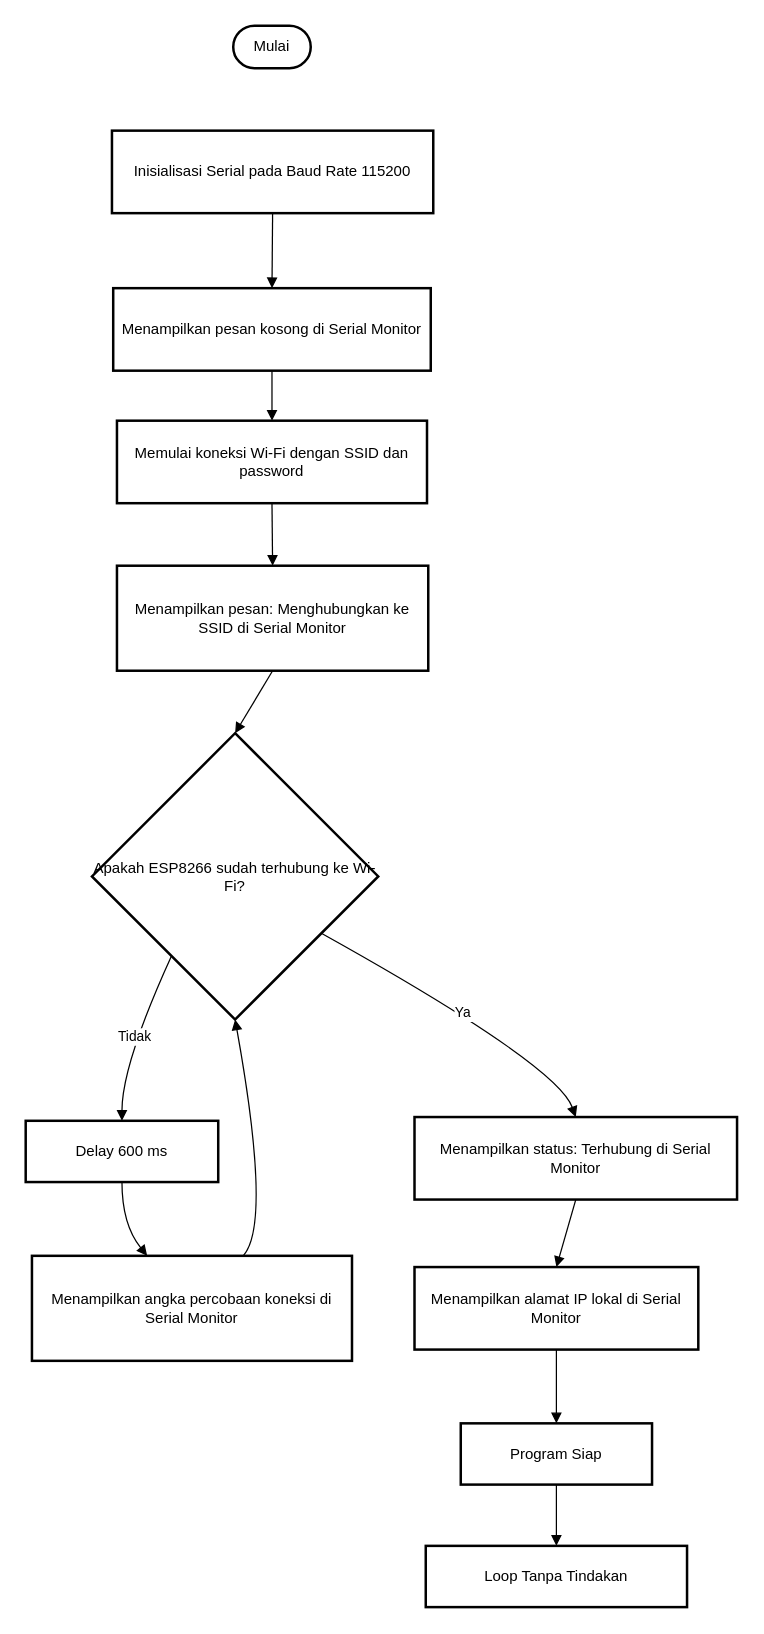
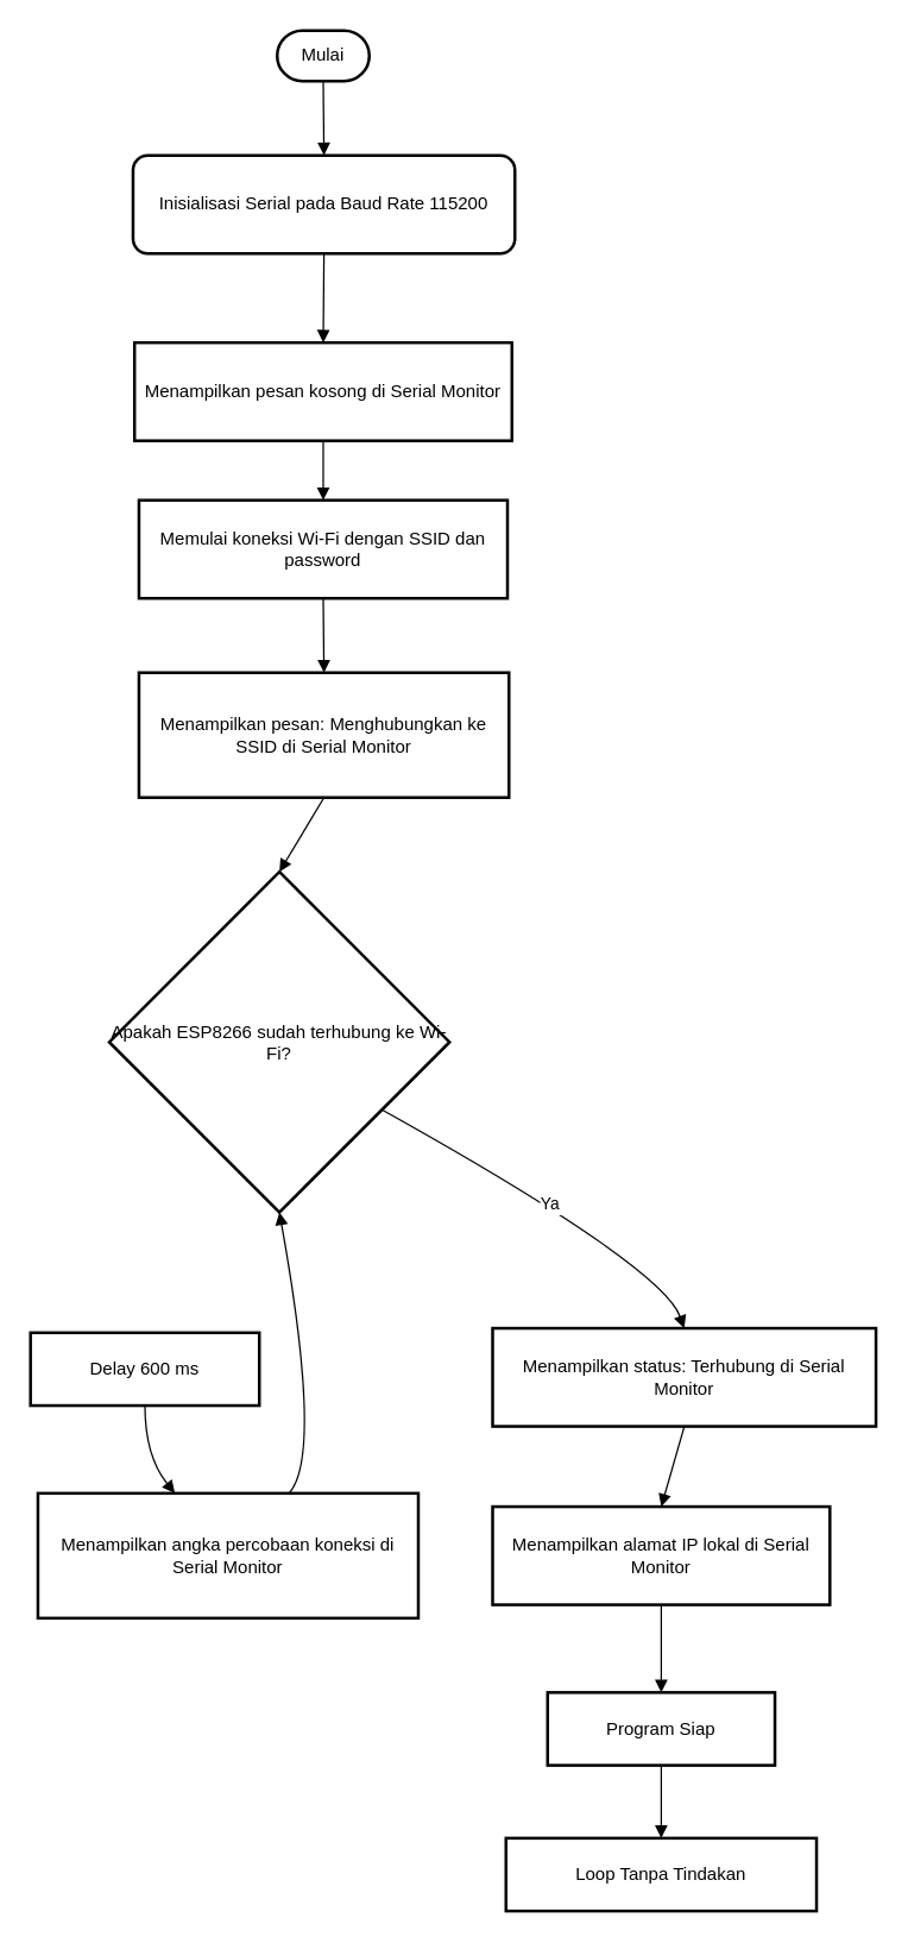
+ <mxCell id="14" value="" style="curved=1;startArrow=none;endArrow=block;exitX=0.5;exitY=0.99;entryX=0.5;entryY=-0.01;rounded=0;" edge="1" parent="1" source="2" target="3"><mxGeometry relative="1" as="geometry"><Array as="points" /></mxGeometry></mxCell>
- <mxCell id="3" value="Inisialisasi Serial pada Baud Rate 115200" style="whiteSpace=wrap;strokeWidth=2;" vertex="1" parent="1"><mxGeometry x="89" y="104" width="257" height="66" as="geometry" /></mxCell>
+ <mxCell id="3" value="Inisialisasi Serial pada Baud Rate 115200" style="whiteSpace=wrap;strokeWidth=2;rounded=1;" vertex="1" parent="1"><mxGeometry x="89" y="104" width="257" height="66" as="geometry" /></mxCell>
- <mxCell id="19" value="Tidak" style="curved=1;startArrow=none;endArrow=block;exitX=0.1;exitY=1;entryX=0.5;entryY=0.01;rounded=0;" edge="1" parent="1" source="7" target="8"><mxGeometry relative="1" as="geometry"><Array as="points"><mxPoint x="97" y="851" /></Array></mxGeometry></mxCell>
